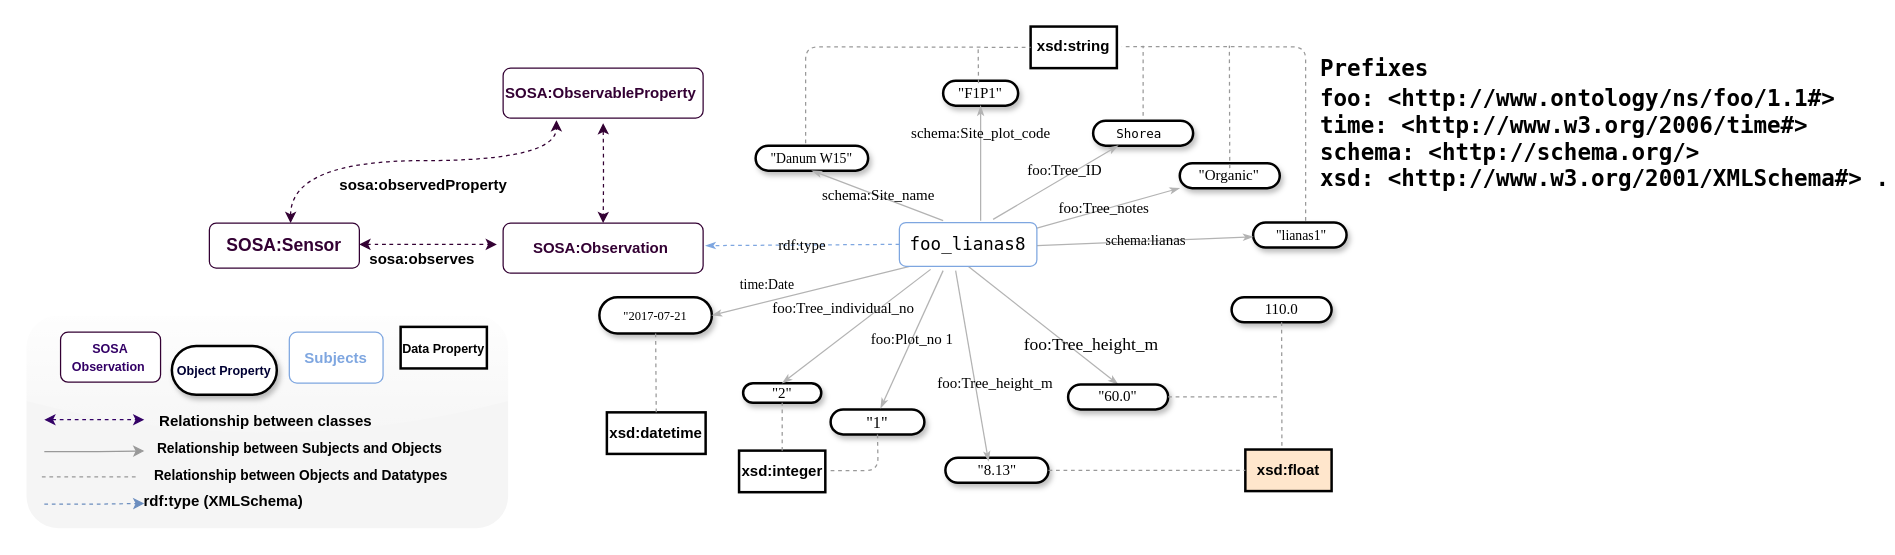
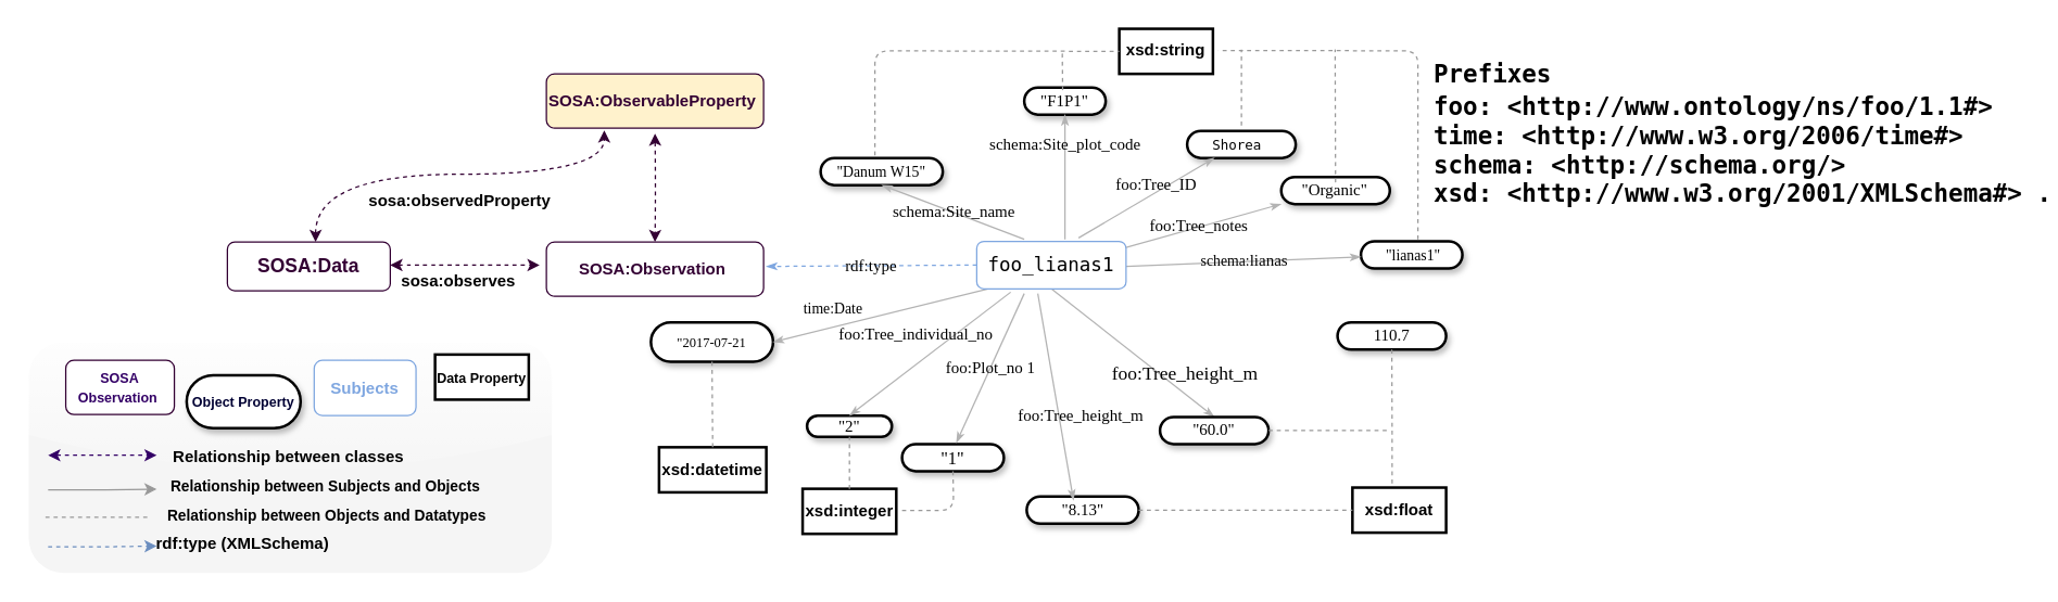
- <mxCell id="29" value="&lt;b&gt;&lt;font style=&quot;font-size: 12px&quot; color=&quot;#330033&quot;&gt;SOSA:ObservableProperty&amp;nbsp;&lt;/font&gt;&lt;/b&gt;" style="rounded=1;whiteSpace=wrap;html=1;strokeColor=#330033;" parent="1" vertex="1"><mxGeometry x="402" y="54" width="160" height="40" as="geometry" /></mxCell>
+ <mxCell id="29" value="&lt;b&gt;&lt;font style=&quot;font-size: 12px&quot; color=&quot;#330033&quot;&gt;SOSA:ObservableProperty&amp;nbsp;&lt;/font&gt;&lt;/b&gt;" style="rounded=1;whiteSpace=wrap;html=1;strokeColor=#330033;fillColor=#fff2cc;" parent="1" vertex="1"><mxGeometry x="402" y="54" width="160" height="40" as="geometry" /></mxCell>
- <mxCell id="43" value="&lt;pre style=&quot;text-align: left ; box-sizing: border-box ; overflow: auto ; padding: 1px 0px ; margin-top: 0px ; margin-bottom: 0px ; line-height: inherit ; word-break: break-all ; overflow-wrap: break-word ; background-color: rgb(255 , 255 , 255) ; border: 0px ; border-radius: 0px ; vertical-align: baseline&quot;&gt;&lt;font style=&quot;font-size: 14px&quot;&gt;foo_lianas8&lt;/font&gt;&lt;/pre&gt;" style="rounded=1;whiteSpace=wrap;html=1;strokeColor=#7EA6E0;" parent="1" vertex="1"><mxGeometry x="719" y="177.5" width="110" height="35" as="geometry" /></mxCell>
+ <mxCell id="43" value="&lt;pre style=&quot;text-align: left ; box-sizing: border-box ; overflow: auto ; padding: 1px 0px ; margin-top: 0px ; margin-bottom: 0px ; line-height: inherit ; word-break: break-all ; overflow-wrap: break-word ; background-color: rgb(255 , 255 , 255) ; border: 0px ; border-radius: 0px ; vertical-align: baseline&quot;&gt;&lt;font style=&quot;font-size: 14px&quot;&gt;foo_lianas1&lt;/font&gt;&lt;/pre&gt;" style="rounded=1;whiteSpace=wrap;html=1;strokeColor=#7EA6E0;" parent="1" vertex="1"><mxGeometry x="719" y="177.5" width="110" height="35" as="geometry" /></mxCell>
- <mxCell id="27" value="&lt;b&gt;&lt;font style=&quot;font-size: 14px&quot; color=&quot;#330033&quot;&gt;SOSA:Sensor&lt;/font&gt;&lt;/b&gt;" style="rounded=1;whiteSpace=wrap;html=1;strokeColor=#330033;" parent="1" vertex="1"><mxGeometry x="167" y="178" width="120" height="36" as="geometry" /></mxCell>
+ <mxCell id="27" value="&lt;b&gt;&lt;font style=&quot;font-size: 14px&quot; color=&quot;#330033&quot;&gt;SOSA:Data&lt;/font&gt;&lt;/b&gt;" style="rounded=1;whiteSpace=wrap;html=1;strokeColor=#330033;" parent="1" vertex="1"><mxGeometry x="167" y="178" width="120" height="36" as="geometry" /></mxCell>
- <mxCell id="23" value="110.0" style="whiteSpace=wrap;html=1;rounded=1;shadow=1;comic=0;labelBackgroundColor=none;strokeWidth=2;fontFamily=Verdana;fontSize=12;align=center;arcSize=50;" parent="1" vertex="1"><mxGeometry x="984.78" y="237.25" width="80" height="20" as="geometry" /></mxCell>
+ <mxCell id="23" value="110.7" style="whiteSpace=wrap;html=1;rounded=1;shadow=1;comic=0;labelBackgroundColor=none;strokeWidth=2;fontFamily=Verdana;fontSize=12;align=center;arcSize=50;" parent="1" vertex="1"><mxGeometry x="984.78" y="237.25" width="80" height="20" as="geometry" /></mxCell>
- <mxCell id="49" value="&lt;b&gt;xsd:float&lt;/b&gt;" style="rounded=0;whiteSpace=wrap;html=1;strokeWidth=2;fillColor=#ffe6cc;" parent="1" vertex="1"><mxGeometry x="995.78" y="359.12" width="69" height="33.25" as="geometry" /></mxCell>
+ <mxCell id="49" value="&lt;b&gt;xsd:float&lt;/b&gt;" style="rounded=0;whiteSpace=wrap;html=1;strokeWidth=2;" parent="1" vertex="1"><mxGeometry x="995.78" y="359.12" width="69" height="33.25" as="geometry" /></mxCell>
